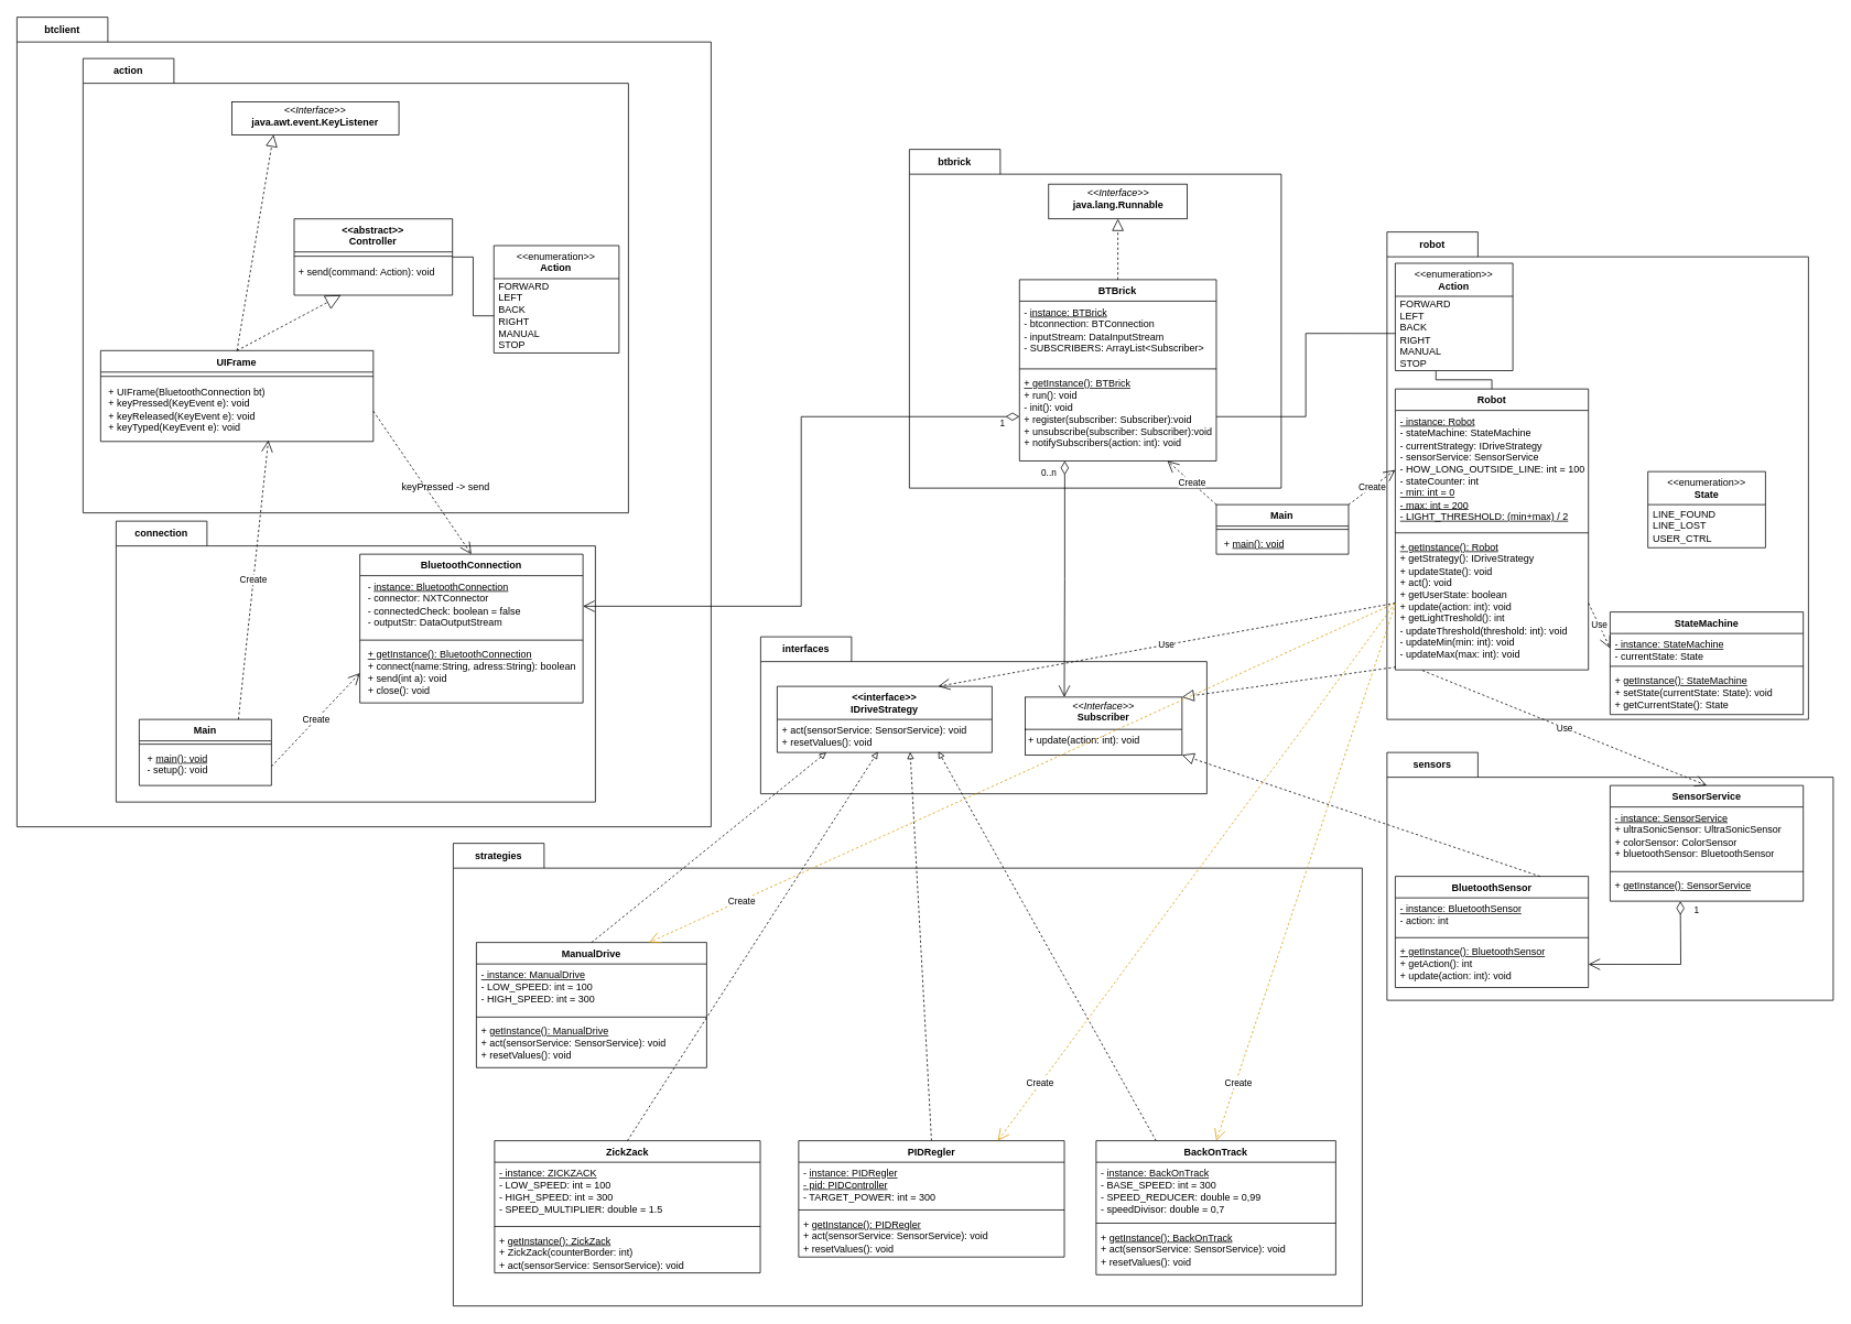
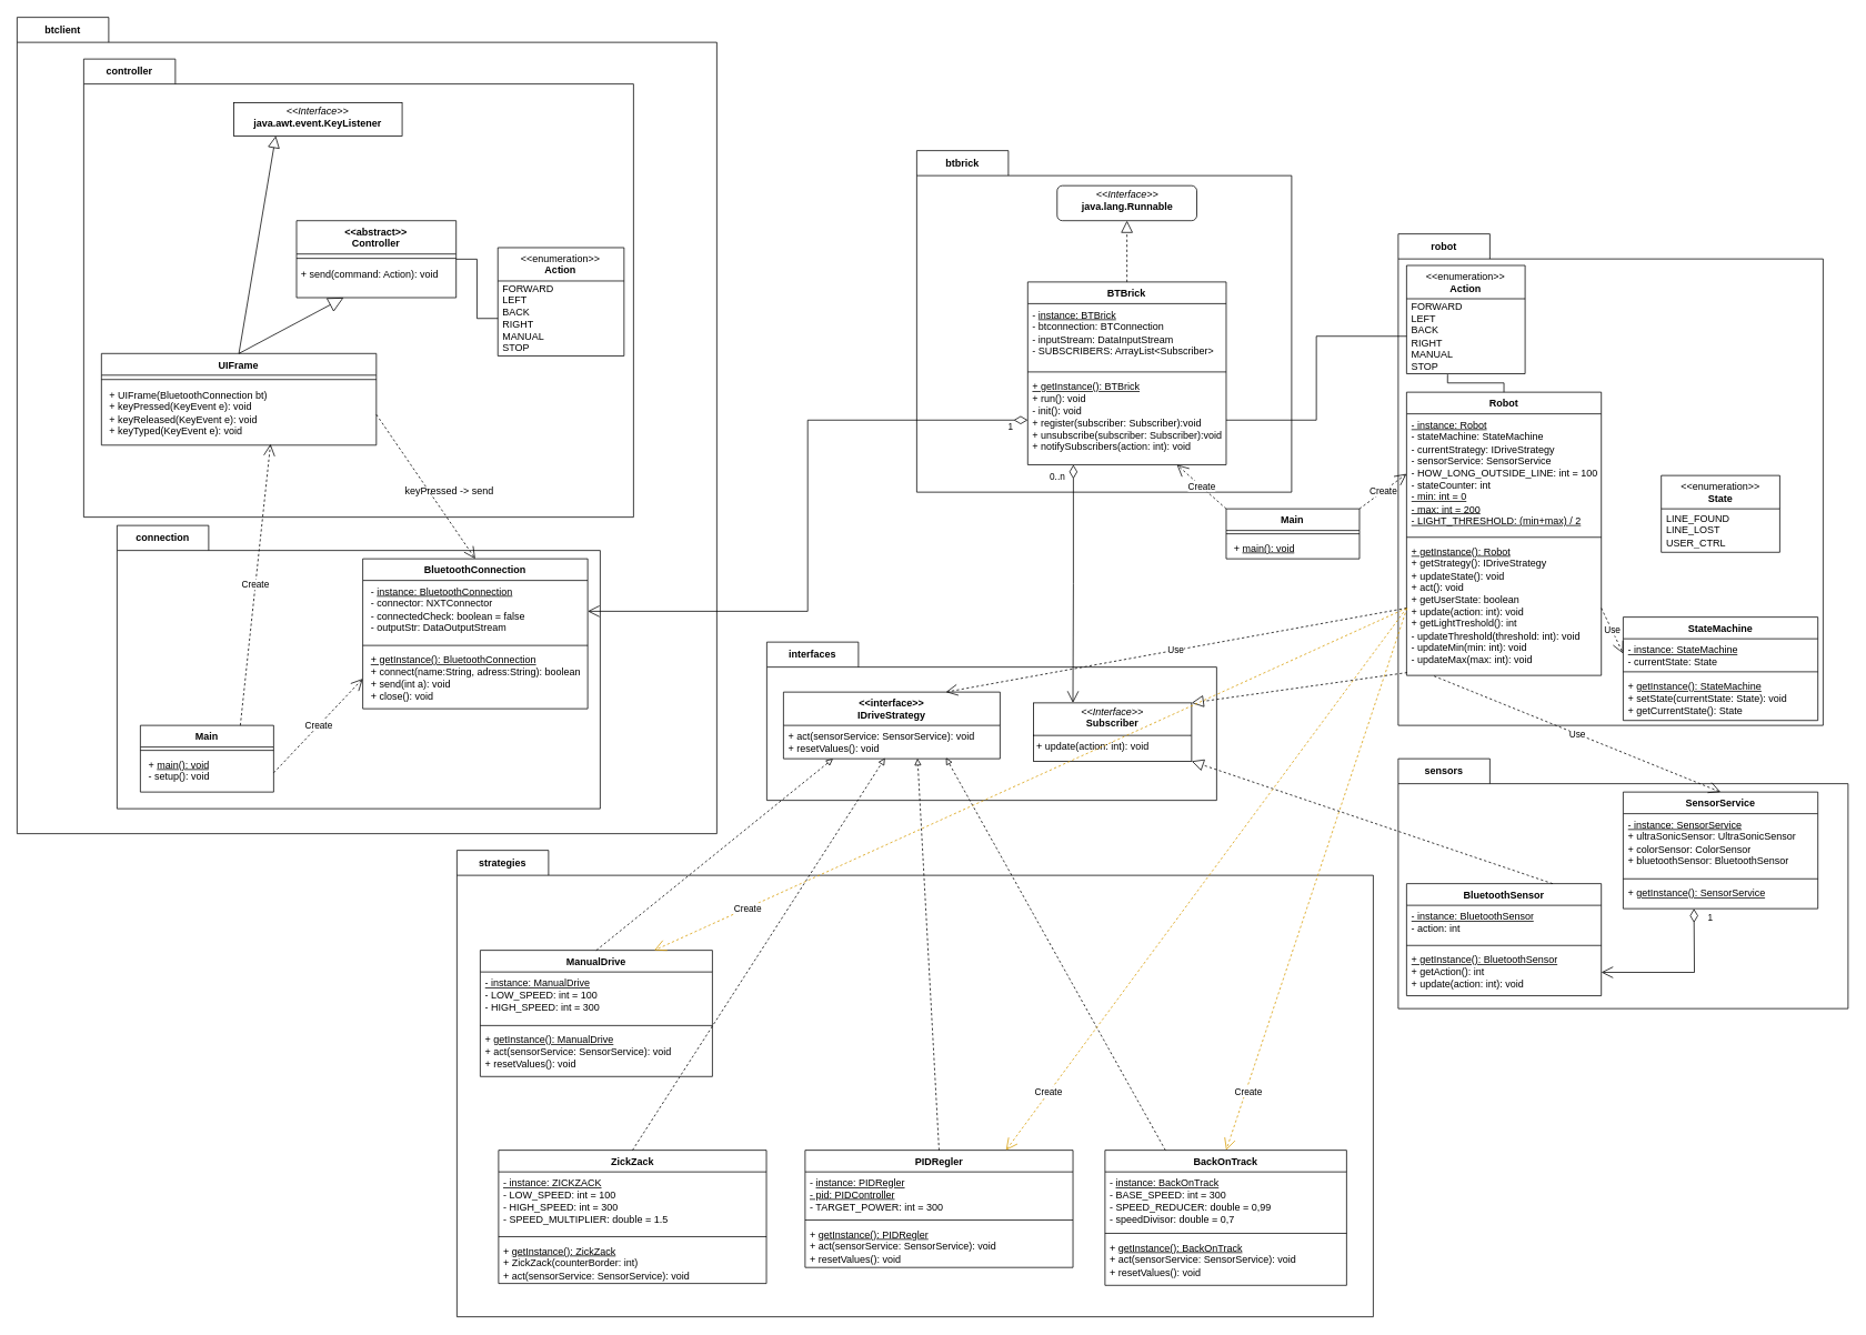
- <mxCell id="54" value="action" style="shape=folder;fontStyle=1;tabWidth=110;tabHeight=30;tabPosition=left;html=1;boundedLbl=1;labelInHeader=1;container=1;collapsible=0;whiteSpace=wrap;" parent="42" vertex="1"><mxGeometry x="80" y="50" width="660" height="550" as="geometry" /></mxCell>
+ <mxCell id="54" value="controller" style="shape=folder;fontStyle=1;tabWidth=110;tabHeight=30;tabPosition=left;html=1;boundedLbl=1;labelInHeader=1;container=1;collapsible=0;whiteSpace=wrap;" parent="42" vertex="1"><mxGeometry x="80" y="50" width="660" height="550" as="geometry" /></mxCell>
- <mxCell id="8" value="&lt;p style=&quot;margin:0px;margin-top:4px;text-align:center;&quot;&gt;&lt;i&gt;&amp;lt;&amp;lt;Interface&amp;gt;&amp;gt;&lt;/i&gt;&lt;br&gt;&lt;b&gt;java.lang.Runnable&lt;/b&gt;&lt;/p&gt;" style="verticalAlign=top;align=left;overflow=fill;html=1;whiteSpace=wrap;" parent="2" vertex="1"><mxGeometry x="168.529" y="42.051" width="167.647" height="42.051" as="geometry" /></mxCell>
+ <mxCell id="8" value="&lt;p style=&quot;margin:0px;margin-top:4px;text-align:center;&quot;&gt;&lt;i&gt;&amp;lt;&amp;lt;Interface&amp;gt;&amp;gt;&lt;/i&gt;&lt;br&gt;&lt;b&gt;java.lang.Runnable&lt;/b&gt;&lt;/p&gt;" style="verticalAlign=top;align=left;overflow=fill;html=1;whiteSpace=wrap;rounded=1;" parent="2" vertex="1"><mxGeometry x="168.529" y="42.051" width="167.647" height="42.051" as="geometry" /></mxCell>
- <mxCell id="67" value="" style="endArrow=block;dashed=1;endFill=0;endSize=12;html=1;rounded=0;exitX=0.5;exitY=0;exitDx=0;exitDy=0;entryX=0.25;entryY=1;entryDx=0;entryDy=0;" parent="54" source="56" target="66" edge="1"><mxGeometry width="160" relative="1" as="geometry"><mxPoint x="461.143" y="1250.98" as="sourcePoint" /><mxPoint x="513.429" y="1124.804" as="targetPoint" /></mxGeometry></mxCell>
+ <mxCell id="67" value="" style="endArrow=block;dashed=0;endFill=0;endSize=12;html=1;rounded=0;exitX=0.5;exitY=0;exitDx=0;exitDy=0;entryX=0.25;entryY=1;entryDx=0;entryDy=0;" parent="54" source="56" target="66" edge="1"><mxGeometry width="160" relative="1" as="geometry"><mxPoint x="461.143" y="1250.98" as="sourcePoint" /><mxPoint x="513.429" y="1124.804" as="targetPoint" /></mxGeometry></mxCell>
- <mxCell id="64" value="" style="endArrow=block;endSize=16;endFill=0;html=1;rounded=0;exitX=0.5;exitY=0;exitDx=0;exitDy=0;dashed=1;" parent="54" source="56" target="61" edge="1"><mxGeometry width="160" relative="1" as="geometry"><mxPoint x="231" y="391.548" as="sourcePoint" /><mxPoint x="170.323" y="235.714" as="targetPoint" /></mxGeometry></mxCell>
+ <mxCell id="64" value="" style="endArrow=block;endSize=16;endFill=0;html=1;rounded=0;exitX=0.5;exitY=0;exitDx=0;exitDy=0;" parent="54" source="56" target="61" edge="1"><mxGeometry width="160" relative="1" as="geometry"><mxPoint x="231" y="391.548" as="sourcePoint" /><mxPoint x="170.323" y="235.714" as="targetPoint" /></mxGeometry></mxCell>
